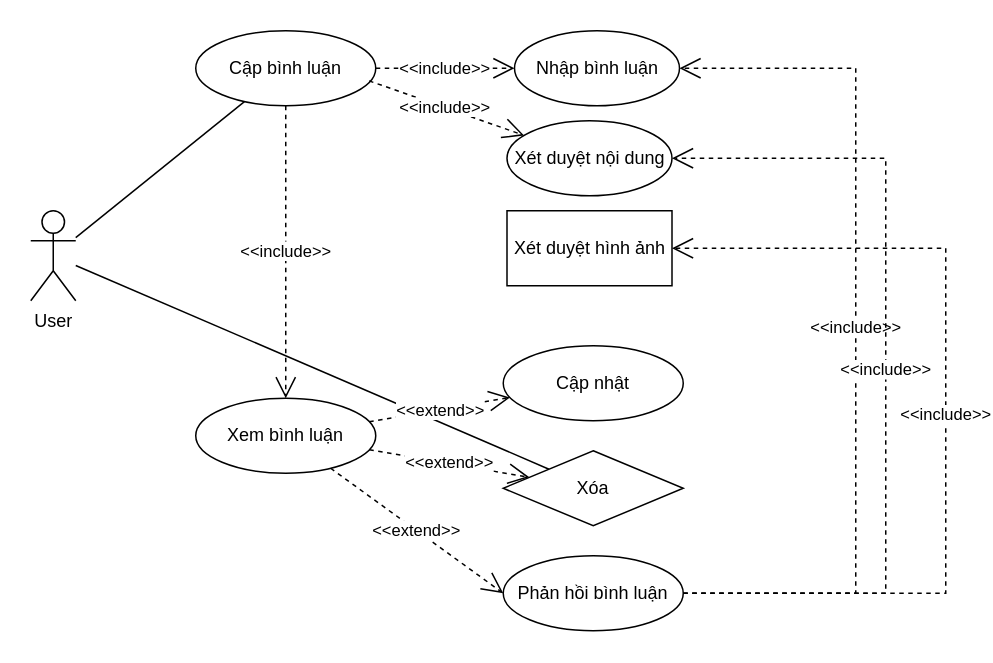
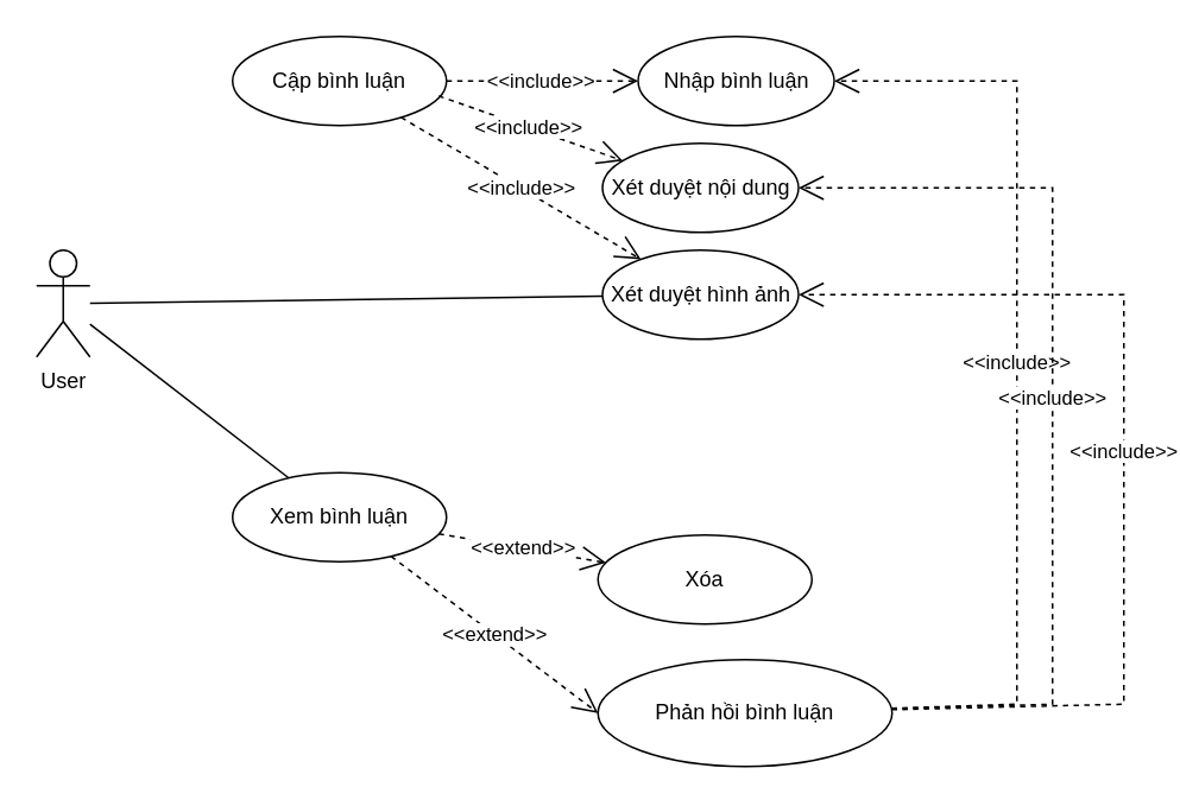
- <mxCell id="5" value="Nhập bình luận" style="ellipse;whiteSpace=wrap;html=1;" vertex="1" parent="1"><mxGeometry x="342.5" y="20" width="110" height="50" as="geometry" /></mxCell>
+ <mxCell id="5" value="Nhập bình luận" style="ellipse;whiteSpace=wrap;html=1;" vertex="1" parent="1"><mxGeometry x="357.5" y="20" width="110" height="50" as="geometry" /></mxCell>
- <mxCell id="12" value="" style="endArrow=none;html=1;rounded=0;" edge="1" parent="1" source="2" target="4"><mxGeometry width="50" height="50" relative="1" as="geometry"><mxPoint x="60" y="193" as="sourcePoint" /><mxPoint x="194" y="312" as="targetPoint" /></mxGeometry></mxCell>
+ <mxCell id="12" value="" style="endArrow=none;html=1;rounded=0;" edge="1" parent="1" source="2" target="17"><mxGeometry width="50" height="50" relative="1" as="geometry"><mxPoint x="60" y="193" as="sourcePoint" /><mxPoint x="194" y="312" as="targetPoint" /></mxGeometry></mxCell>
- <mxCell id="17" value="Xét duyệt hình ảnh" style="whiteSpace=wrap;html=1;rounded=0;" vertex="1" parent="1"><mxGeometry x="337.5" y="140" width="110" height="50" as="geometry" /></mxCell>
+ <mxCell id="17" value="Xét duyệt hình ảnh" style="ellipse;whiteSpace=wrap;html=1;" vertex="1" parent="1"><mxGeometry x="337.5" y="140" width="110" height="50" as="geometry" /></mxCell>
- <mxCell id="19" value="&amp;lt;&amp;lt;include&amp;gt;&amp;gt;" style="endArrow=open;endSize=12;dashed=1;html=1;rounded=0;strokeColor=default;align=center;verticalAlign=middle;fontFamily=Helvetica;fontSize=11;fontColor=default;labelBackgroundColor=default;edgeStyle=none;" edge="1" parent="1" source="4" target="11"><mxGeometry x="-0.005" width="160" relative="1" as="geometry"><mxPoint x="270" y="65" as="sourcePoint" /><mxPoint x="363" y="65" as="targetPoint" /><mxPoint as="offset" /></mxGeometry></mxCell>
+ <mxCell id="19" value="&amp;lt;&amp;lt;include&amp;gt;&amp;gt;" style="endArrow=open;endSize=12;dashed=1;html=1;rounded=0;strokeColor=default;align=center;verticalAlign=middle;fontFamily=Helvetica;fontSize=11;fontColor=default;labelBackgroundColor=default;edgeStyle=none;" edge="1" parent="1" source="4" target="17"><mxGeometry x="-0.005" width="160" relative="1" as="geometry"><mxPoint x="270" y="65" as="sourcePoint" /><mxPoint x="363" y="65" as="targetPoint" /><mxPoint as="offset" /></mxGeometry></mxCell>
- <mxCell id="3" value="" style="endArrow=none;html=1;rounded=0;" edge="1" parent="1" source="2" target="8"><mxGeometry width="50" height="50" relative="1" as="geometry"><mxPoint x="115" y="220" as="sourcePoint" /><mxPoint x="70" y="170" as="targetPoint" /></mxGeometry></mxCell>
+ <mxCell id="3" value="" style="endArrow=none;html=1;rounded=0;" edge="1" parent="1" source="2" target="11"><mxGeometry width="50" height="50" relative="1" as="geometry"><mxPoint x="115" y="220" as="sourcePoint" /><mxPoint x="70" y="170" as="targetPoint" /></mxGeometry></mxCell>
- <mxCell id="7" value="Cập nhật" style="ellipse;whiteSpace=wrap;html=1;" vertex="1" parent="1"><mxGeometry x="335" y="230" width="120" height="50" as="geometry" /></mxCell>
- <mxCell id="9" value="&amp;lt;&amp;lt;extend&amp;gt;&amp;gt;" style="endArrow=open;endSize=12;dashed=1;html=1;rounded=0;strokeColor=default;align=center;verticalAlign=middle;fontFamily=Helvetica;fontSize=11;fontColor=default;labelBackgroundColor=default;edgeStyle=none;" edge="1" parent="1" source="11" target="7"><mxGeometry x="0.001" width="160" relative="1" as="geometry"><mxPoint x="310.275" y="414.016" as="sourcePoint" /><mxPoint x="544.14" y="390" as="targetPoint" /><mxPoint as="offset" /></mxGeometry></mxCell>
- <mxCell id="8" value="Xóa" style="rhombus;whiteSpace=wrap;html=1;" vertex="1" parent="1"><mxGeometry x="335" y="300" width="120" height="50" as="geometry" /></mxCell>
+ <mxCell id="8" value="Xóa" style="ellipse;whiteSpace=wrap;html=1;" vertex="1" parent="1"><mxGeometry x="335" y="300" width="120" height="50" as="geometry" /></mxCell>
- <mxCell id="13" value="Phản hồi bình luận" style="ellipse;whiteSpace=wrap;html=1;" vertex="1" parent="1"><mxGeometry x="335" y="370" width="120" height="50" as="geometry" /></mxCell>
+ <mxCell id="13" value="Phản hồi bình luận" style="ellipse;whiteSpace=wrap;html=1;" vertex="1" parent="1"><mxGeometry x="335" y="370" width="165" height="60" as="geometry" /></mxCell>
